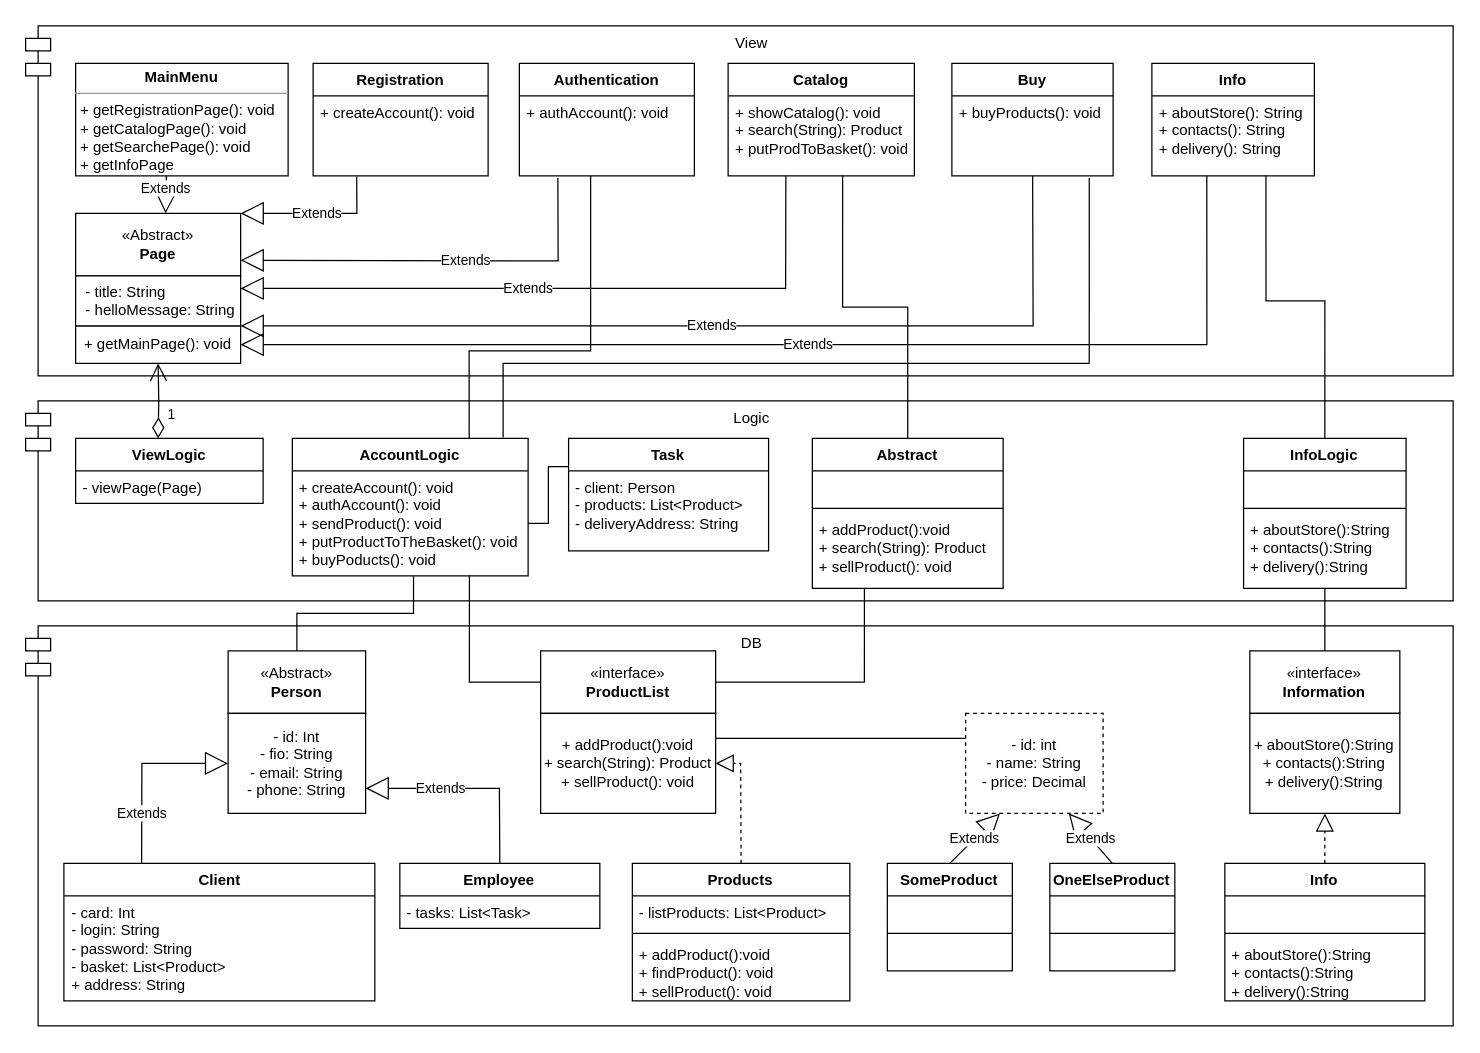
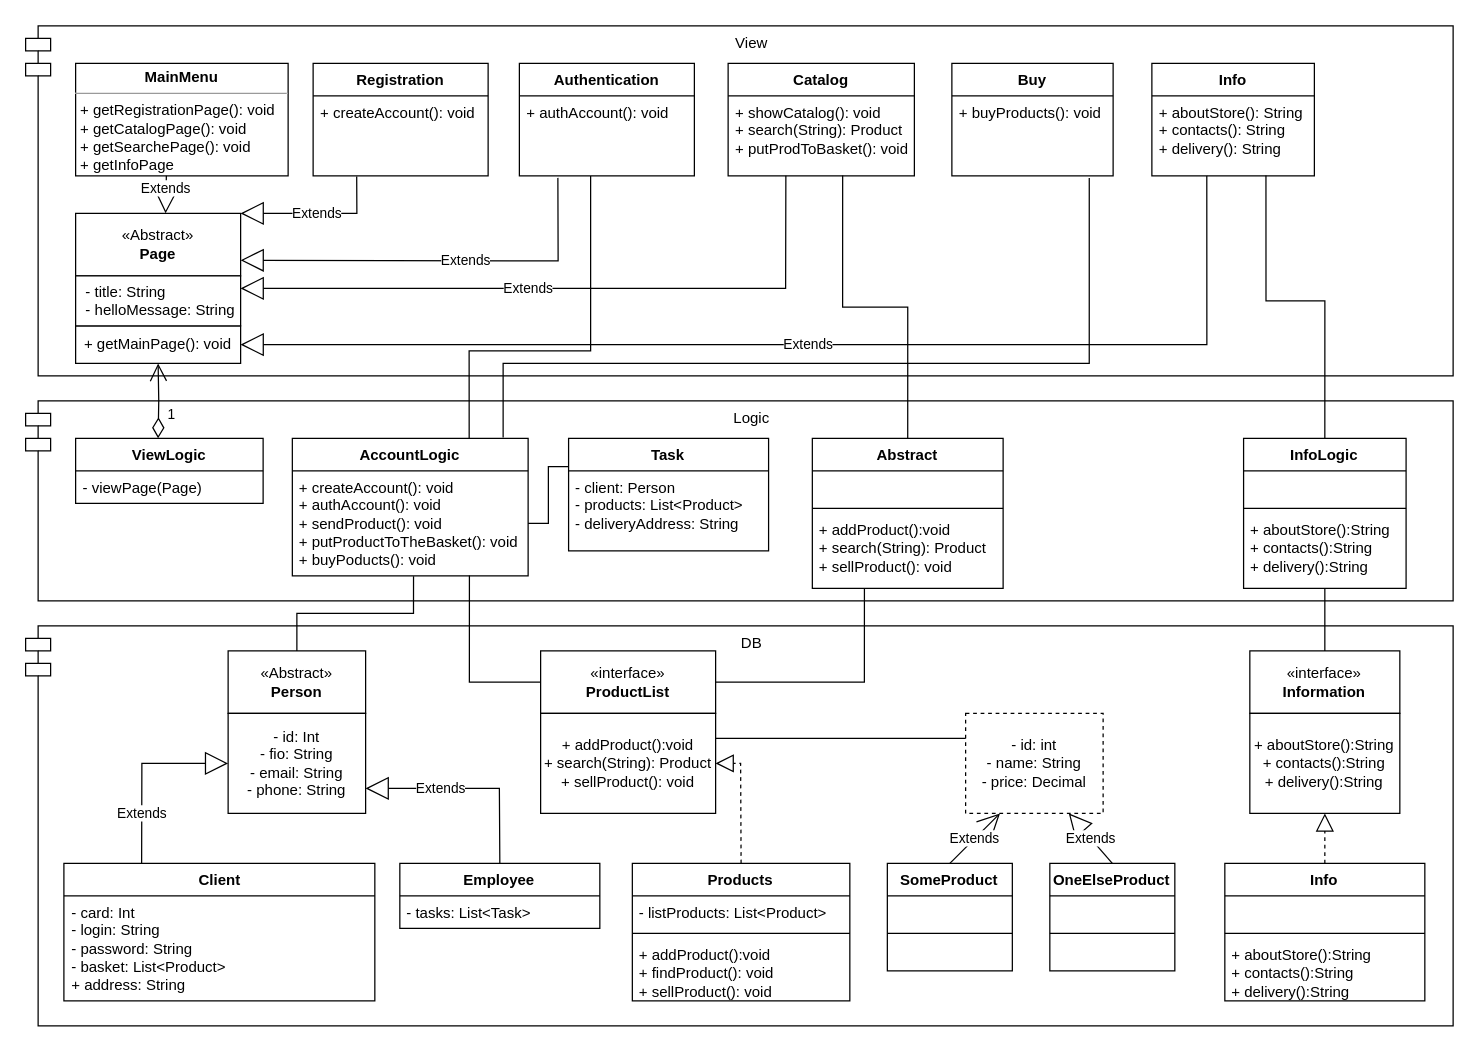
- <mxCell id="72" value="Extends" style="endArrow=block;endSize=16;endFill=0;html=1;rounded=0;entryX=1;entryY=0;entryDx=0;entryDy=0;" edge="1" parent="1" source="30" target="54"><mxGeometry width="160" relative="1" as="geometry"><mxPoint x="638" y="150" as="sourcePoint" /><mxPoint x="202" y="240" as="targetPoint" /><Array as="points"><mxPoint x="826" y="260" /></Array></mxGeometry></mxCell>
- <mxCell id="64" value="Extends" style="endArrow=block;endSize=16;endFill=0;html=1;rounded=0;entryX=0.25;entryY=1;entryDx=0;entryDy=0;exitX=0.5;exitY=0;exitDx=0;exitDy=0;" edge="1" parent="1" source="20" target="35"><mxGeometry width="160" relative="1" as="geometry"><mxPoint x="730" y="662" as="sourcePoint" /><mxPoint x="890" y="662" as="targetPoint" /></mxGeometry></mxCell>
+ <mxCell id="64" value="Extends" style="endArrow=open;endSize=16;endFill=0;html=1;rounded=0;entryX=0.25;entryY=1;entryDx=0;entryDy=0;exitX=0.5;exitY=0;exitDx=0;exitDy=0;" edge="1" parent="1" source="20" target="35"><mxGeometry width="160" relative="1" as="geometry"><mxPoint x="730" y="662" as="sourcePoint" /><mxPoint x="890" y="662" as="targetPoint" /></mxGeometry></mxCell>
